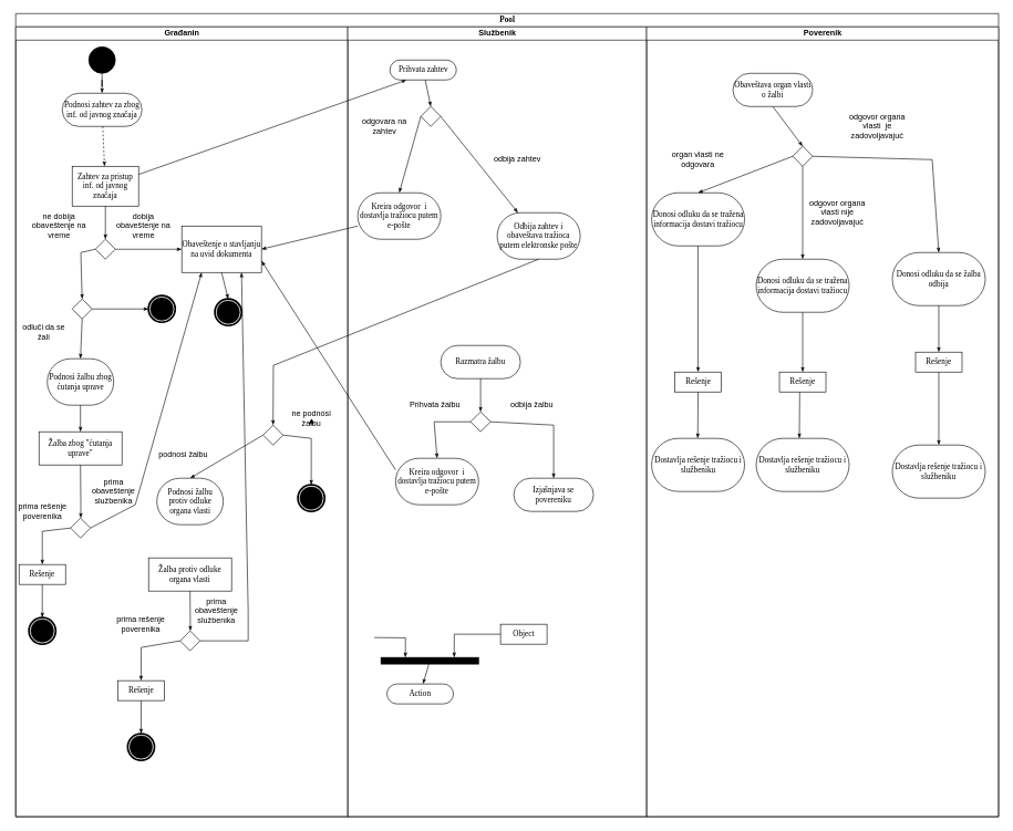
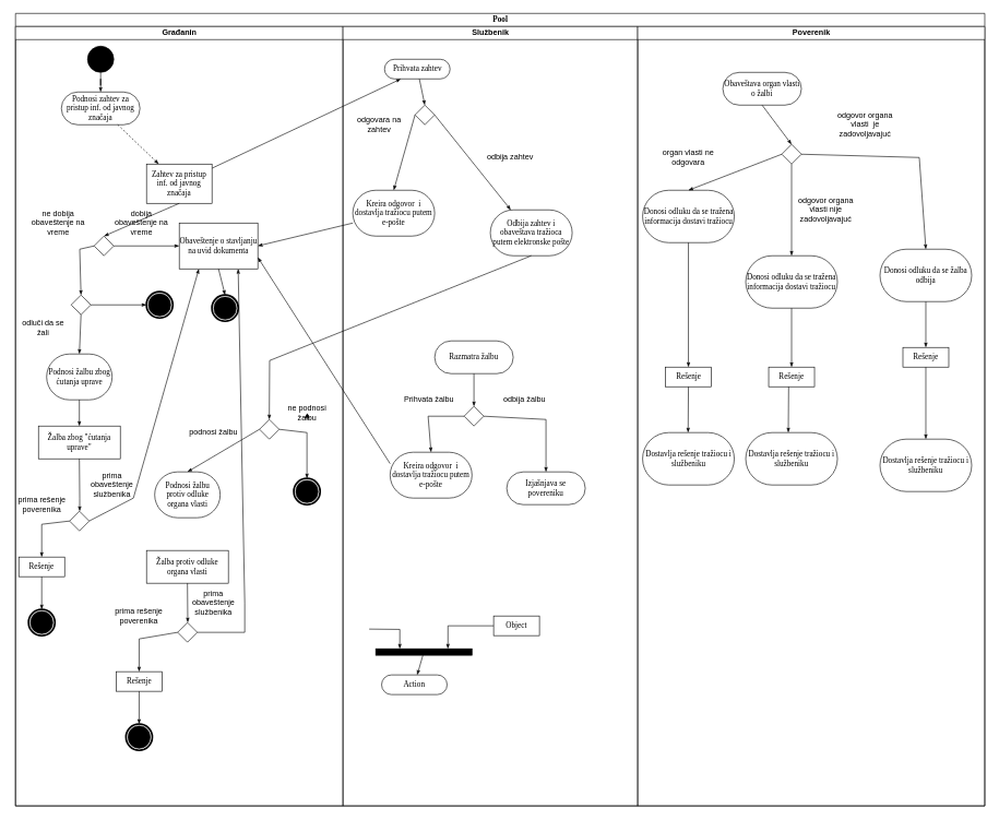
- <mxCell id="5" value="Podnosi zahtev za zbog inf. od javnog značaja" style="rounded=1;whiteSpace=wrap;html=1;shadow=0;comic=0;labelBackgroundColor=none;strokeWidth=1;fontFamily=Verdana;fontSize=12;align=center;arcSize=50;" vertex="1" parent="4"><mxGeometry x="70" y="100" width="120" height="50" as="geometry" /></mxCell>
+ <mxCell id="5" value="Podnosi zahtev za pristup inf. od javnog značaja" style="rounded=1;whiteSpace=wrap;html=1;shadow=0;comic=0;labelBackgroundColor=none;strokeWidth=1;fontFamily=Verdana;fontSize=12;align=center;arcSize=50;" vertex="1" parent="4"><mxGeometry x="70" y="100" width="120" height="50" as="geometry" /></mxCell>
- <mxCell id="6" value="Zahtev za pristup inf. od javnog značaja" style="rounded=0;whiteSpace=wrap;html=1;shadow=0;comic=0;labelBackgroundColor=none;strokeWidth=1;fontFamily=Verdana;fontSize=12;align=center;arcSize=50;" vertex="1" parent="4"><mxGeometry x="85" y="210" width="100" height="60" as="geometry" /></mxCell>
+ <mxCell id="6" value="Zahtev za pristup inf. od javnog značaja" style="rounded=0;whiteSpace=wrap;html=1;shadow=0;comic=0;labelBackgroundColor=none;strokeWidth=1;fontFamily=Verdana;fontSize=12;align=center;arcSize=50;" vertex="1" parent="4"><mxGeometry x="200" y="210" width="100" height="60" as="geometry" /></mxCell>
- <mxCell id="17" value="podnosi žalbu" style="text;html=1;strokeColor=none;fillColor=none;align=center;verticalAlign=middle;whiteSpace=wrap;rounded=0;" vertex="1" parent="4"><mxGeometry x="210" y="635" width="85" height="20" as="geometry" /></mxCell>
+ <mxCell id="17" value="podnosi žalbu" style="text;html=1;strokeColor=none;fillColor=none;align=center;verticalAlign=middle;whiteSpace=wrap;rounded=0;" vertex="1" parent="4"><mxGeometry x="260" y="610" width="85" height="20" as="geometry" /></mxCell>
